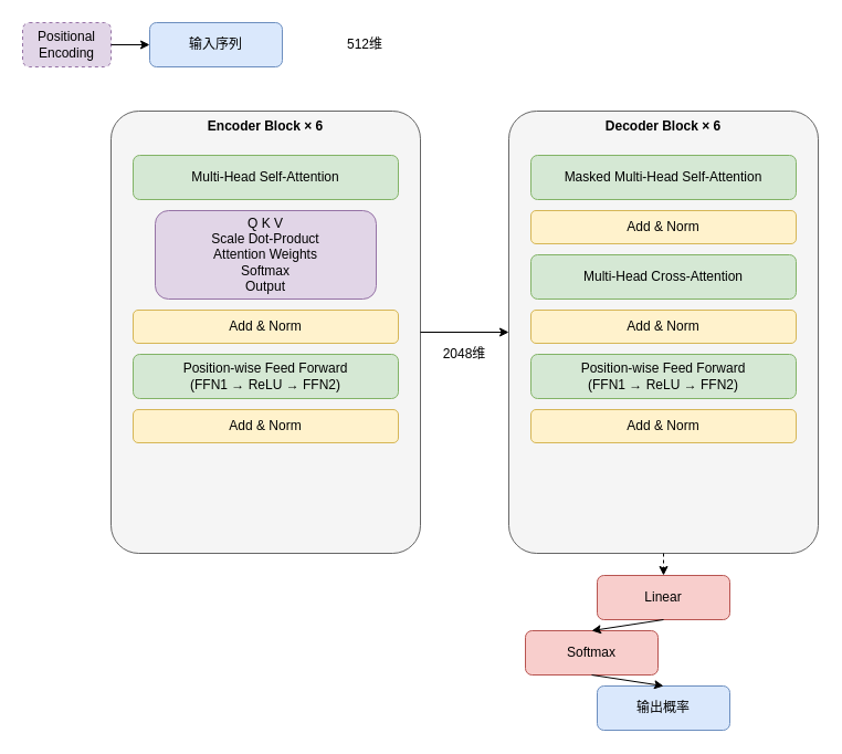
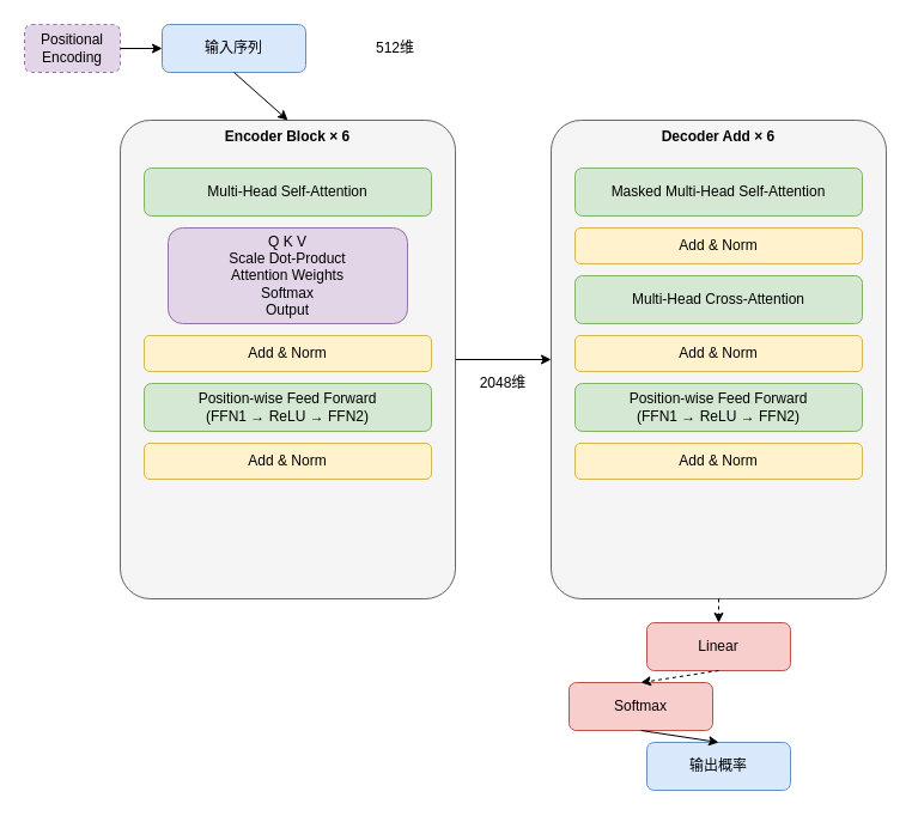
+ <mxCell id="23" value="" style="endArrow=classic;html=1;exitX=0.5;exitY=1;exitDx=0;exitDy=0;entryX=0.5;entryY=0;entryDx=0;entryDy=0;" edge="1" parent="1" source="2" target="3"><mxGeometry width="50" height="50" relative="1" as="geometry" /></mxCell>
- <mxCell id="9" value="Decoder Block × 6" style="rounded=1;whiteSpace=wrap;html=1;fillColor=#f5f5f5;strokeColor=#666666;verticalAlign=top;fontStyle=1;arcSize=9;" vertex="1" parent="1"><mxGeometry x="460" y="100" width="280" height="400" as="geometry" /></mxCell>
+ <mxCell id="9" value="Decoder Add × 6" style="rounded=1;whiteSpace=wrap;html=1;fillColor=#f5f5f5;strokeColor=#666666;verticalAlign=top;fontStyle=1;arcSize=9;" vertex="1" parent="1"><mxGeometry x="460" y="100" width="280" height="400" as="geometry" /></mxCell>
- <mxCell id="26" value="" style="endArrow=classic;html=1;exitX=0.5;exitY=1;exitDx=0;exitDy=0;entryX=0.5;entryY=0;entryDx=0;entryDy=0;" edge="1" parent="1" source="16" target="17"><mxGeometry width="50" height="50" relative="1" as="geometry" /></mxCell>
+ <mxCell id="26" value="" style="endArrow=classic;html=1;exitX=0.5;exitY=1;exitDx=0;exitDy=0;entryX=0.5;entryY=0;entryDx=0;entryDy=0;dashed=1;" edge="1" parent="1" source="16" target="17"><mxGeometry width="50" height="50" relative="1" as="geometry" /></mxCell>
